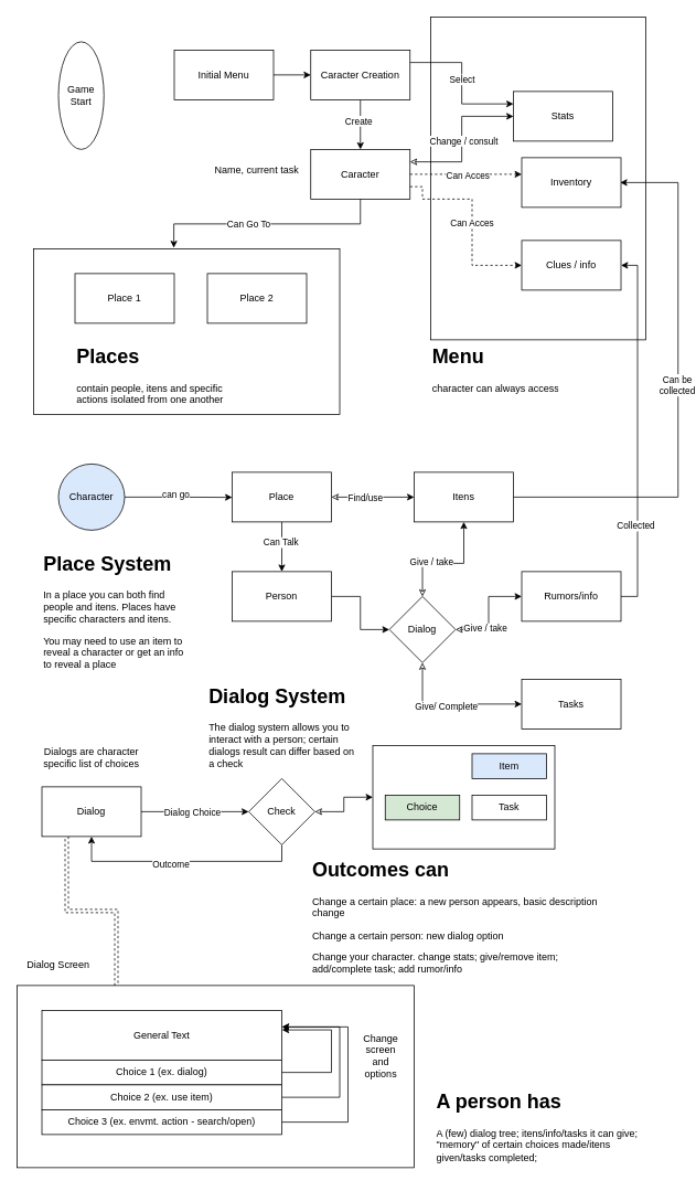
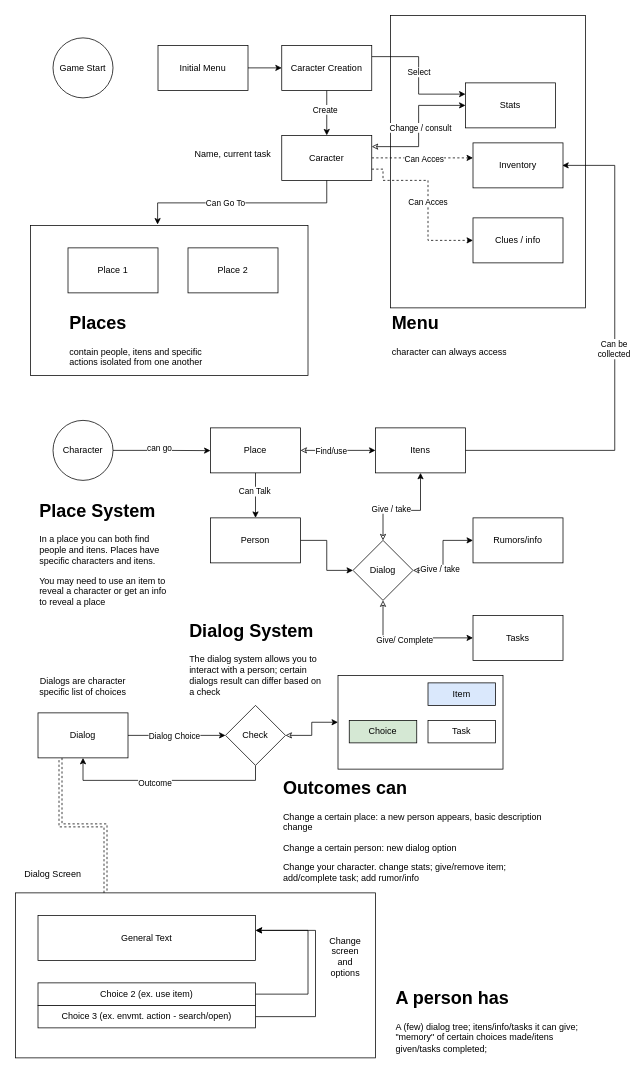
- <mxCell id="6" value="Game Start" style="ellipse;whiteSpace=wrap;html=1;aspect=fixed;" vertex="1" parent="1"><mxGeometry x="70" y="50" width="55" height="130" as="geometry" /></mxCell>
+ <mxCell id="6" value="Game Start" style="ellipse;whiteSpace=wrap;html=1;aspect=fixed;" vertex="1" parent="1"><mxGeometry x="70" y="50" width="80" height="80" as="geometry" /></mxCell>
- <mxCell id="31" value="Character" style="ellipse;whiteSpace=wrap;html=1;aspect=fixed;fillColor=#dae8fc;" vertex="1" parent="1"><mxGeometry x="70" y="560" width="80" height="80" as="geometry" /></mxCell>
+ <mxCell id="31" value="Character" style="ellipse;whiteSpace=wrap;html=1;aspect=fixed;" vertex="1" parent="1"><mxGeometry x="70" y="560" width="80" height="80" as="geometry" /></mxCell>
- <mxCell id="43" style="edgeStyle=orthogonalEdgeStyle;rounded=0;orthogonalLoop=1;jettySize=auto;html=1;exitX=1;exitY=0.5;exitDx=0;exitDy=0;entryX=1;entryY=0.5;entryDx=0;entryDy=0;" edge="1" parent="1" source="45" target="22"><mxGeometry relative="1" as="geometry" /></mxCell>
- <mxCell id="44" value="Collected" style="edgeLabel;html=1;align=center;verticalAlign=middle;resizable=0;points=[];" vertex="1" connectable="0" parent="43"><mxGeometry x="-0.52" y="3" relative="1" as="geometry"><mxPoint as="offset" /></mxGeometry></mxCell>
- <mxCell id="71" value="Choice 1 (ex. dialog)" style="rounded=0;whiteSpace=wrap;html=1;" vertex="1" parent="1"><mxGeometry x="50" y="1280" width="290" height="30" as="geometry" /></mxCell>
- <mxCell id="76" style="edgeStyle=orthogonalEdgeStyle;rounded=0;orthogonalLoop=1;jettySize=auto;html=1;exitX=1;exitY=0.5;exitDx=0;exitDy=0;entryX=1.001;entryY=0.394;entryDx=0;entryDy=0;entryPerimeter=0;" edge="1" parent="1" source="71" target="70"><mxGeometry relative="1" as="geometry"><Array as="points"><mxPoint x="400" y="1295" /><mxPoint x="400" y="1244" /></Array></mxGeometry></mxCell>
